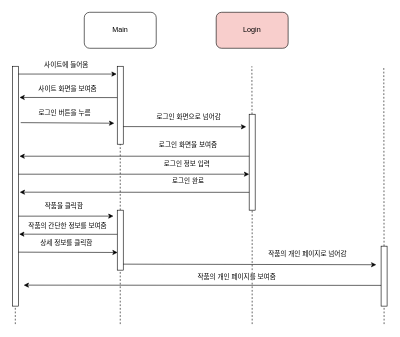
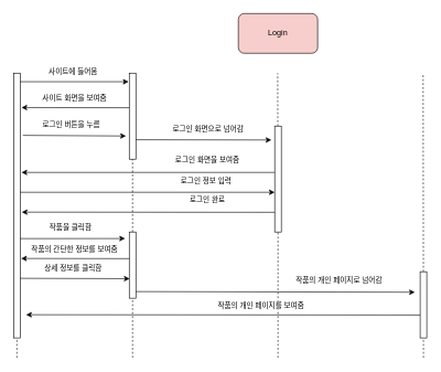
- <mxCell id="4" value="Main" style="rounded=1;whiteSpace=wrap;html=1;" vertex="1" parent="1"><mxGeometry x="140" y="20" width="120" height="60" as="geometry" /></mxCell>
